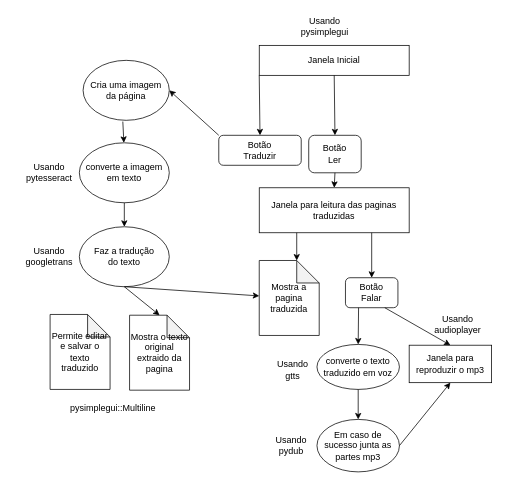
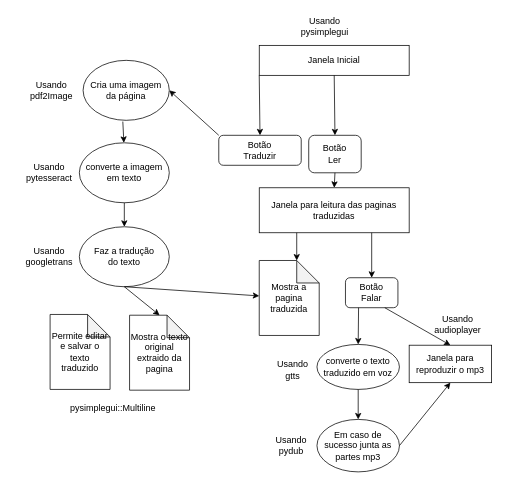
+ <mxCell id="32" value="Usando&lt;br&gt;pdf2Image" style="text;html=1;strokeColor=none;fillColor=none;align=center;verticalAlign=middle;whiteSpace=wrap;rounded=0;" parent="1" vertex="1"><mxGeometry x="28" y="100" width="80" height="40" as="geometry" /></mxCell>
